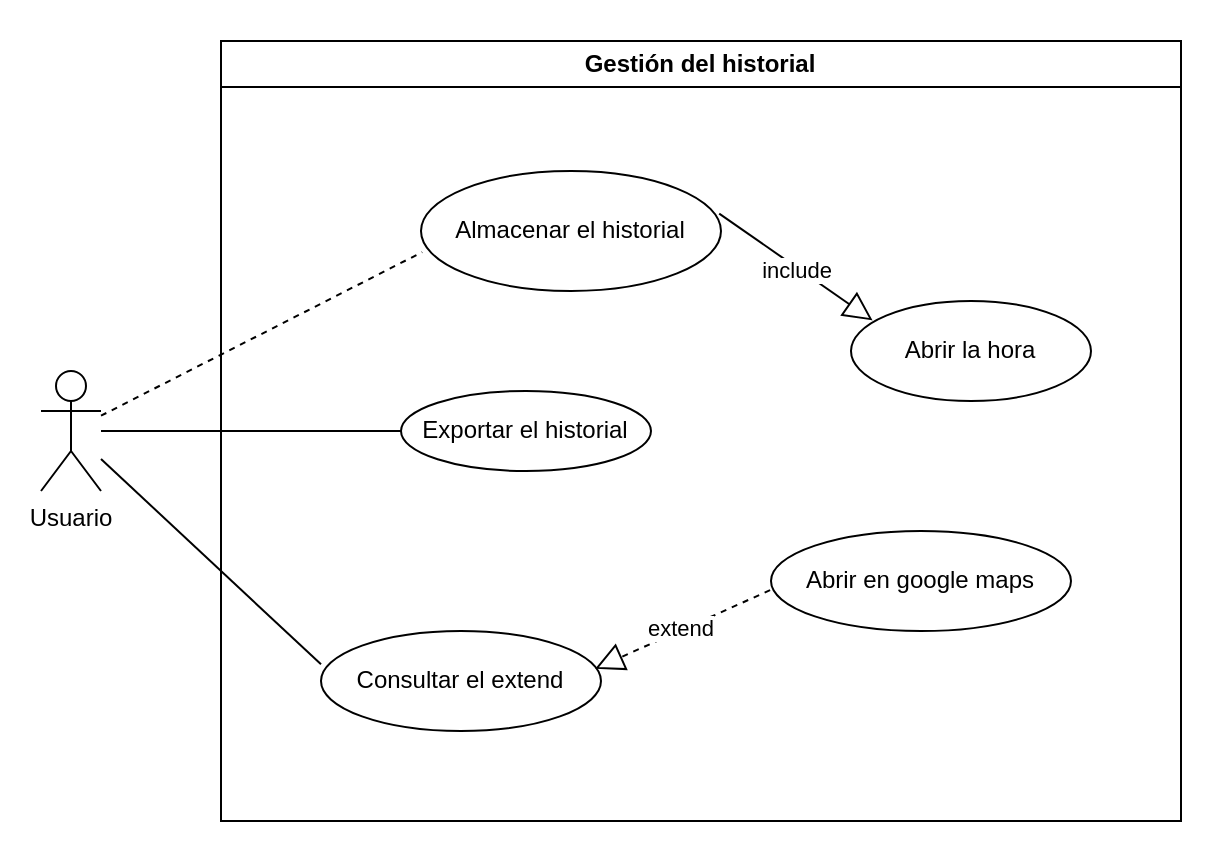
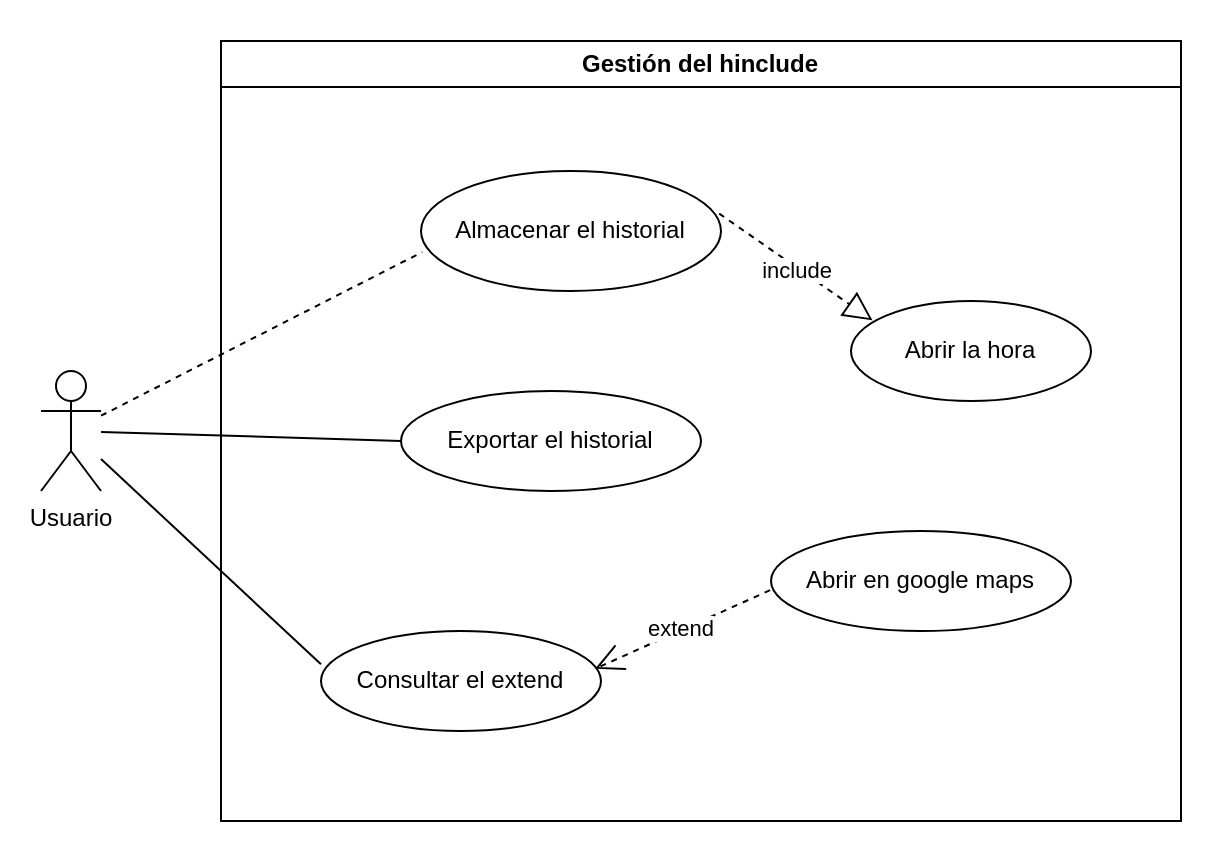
- <mxCell id="3" value="Gestión del h&lt;span style=&quot;background-color: transparent; color: light-dark(rgb(0, 0, 0), rgb(255, 255, 255));&quot;&gt;istorial&lt;/span&gt;" style="swimlane;whiteSpace=wrap;html=1;movable=1;resizable=1;rotatable=1;deletable=1;editable=1;locked=0;connectable=1;" parent="1" vertex="1"><mxGeometry x="110" y="20" width="480" height="390" as="geometry"><mxRectangle x="170" y="90" width="140" height="30" as="alternateBounds" /></mxGeometry></mxCell>
+ <mxCell id="3" value="Gestión del h&lt;span style=&quot;background-color: transparent; color: light-dark(rgb(0, 0, 0), rgb(255, 255, 255));&quot;&gt;include&lt;/span&gt;" style="swimlane;whiteSpace=wrap;html=1;movable=1;resizable=1;rotatable=1;deletable=1;editable=1;locked=0;connectable=1;" parent="1" vertex="1"><mxGeometry x="110" y="20" width="480" height="390" as="geometry"><mxRectangle x="170" y="90" width="140" height="30" as="alternateBounds" /></mxGeometry></mxCell>
- <mxCell id="12" value="" style="endArrow=block;dashed=0;endFill=0;endSize=12;html=1;rounded=0;exitX=0.994;exitY=0.355;exitDx=0;exitDy=0;entryX=0.09;entryY=0.194;entryDx=0;entryDy=0;exitPerimeter=0;entryPerimeter=0;" parent="3" source="4" target="5" edge="1"><mxGeometry width="160" relative="1" as="geometry"><mxPoint x="265.6" y="65.82" as="sourcePoint" /><mxPoint x="438.4" y="110" as="targetPoint" /></mxGeometry></mxCell>
+ <mxCell id="12" value="" style="endArrow=block;dashed=1;endFill=0;endSize=12;html=1;rounded=0;exitX=0.994;exitY=0.355;exitDx=0;exitDy=0;entryX=0.09;entryY=0.194;entryDx=0;entryDy=0;exitPerimeter=0;entryPerimeter=0;" parent="3" source="4" target="5" edge="1"><mxGeometry width="160" relative="1" as="geometry"><mxPoint x="265.6" y="65.82" as="sourcePoint" /><mxPoint x="438.4" y="110" as="targetPoint" /></mxGeometry></mxCell>
- <mxCell id="8" value="Exportar el historial" style="ellipse;whiteSpace=wrap;html=1;" parent="3" vertex="1"><mxGeometry x="90" y="175" width="125" height="40" as="geometry" /></mxCell>
+ <mxCell id="8" value="Exportar el historial" style="ellipse;whiteSpace=wrap;html=1;" parent="3" vertex="1"><mxGeometry x="90" y="175" width="150" height="50" as="geometry" /></mxCell>
- <mxCell id="10" value="" style="endArrow=block;dashed=1;endFill=0;endSize=12;html=1;rounded=0;exitX=-0.003;exitY=0.592;exitDx=0;exitDy=0;exitPerimeter=0;entryX=0.979;entryY=0.378;entryDx=0;entryDy=0;entryPerimeter=0;" parent="3" source="9" target="6" edge="1"><mxGeometry width="160" relative="1" as="geometry"><mxPoint x="285" y="325" as="sourcePoint" /><mxPoint x="200" y="260" as="targetPoint" /></mxGeometry></mxCell>
+ <mxCell id="10" value="" style="endArrow=open;dashed=1;endFill=0;endSize=12;html=1;rounded=0;exitX=-0.003;exitY=0.592;exitDx=0;exitDy=0;exitPerimeter=0;entryX=0.979;entryY=0.378;entryDx=0;entryDy=0;entryPerimeter=0;" parent="3" source="9" target="6" edge="1"><mxGeometry width="160" relative="1" as="geometry"><mxPoint x="285" y="325" as="sourcePoint" /><mxPoint x="200" y="260" as="targetPoint" /></mxGeometry></mxCell>
